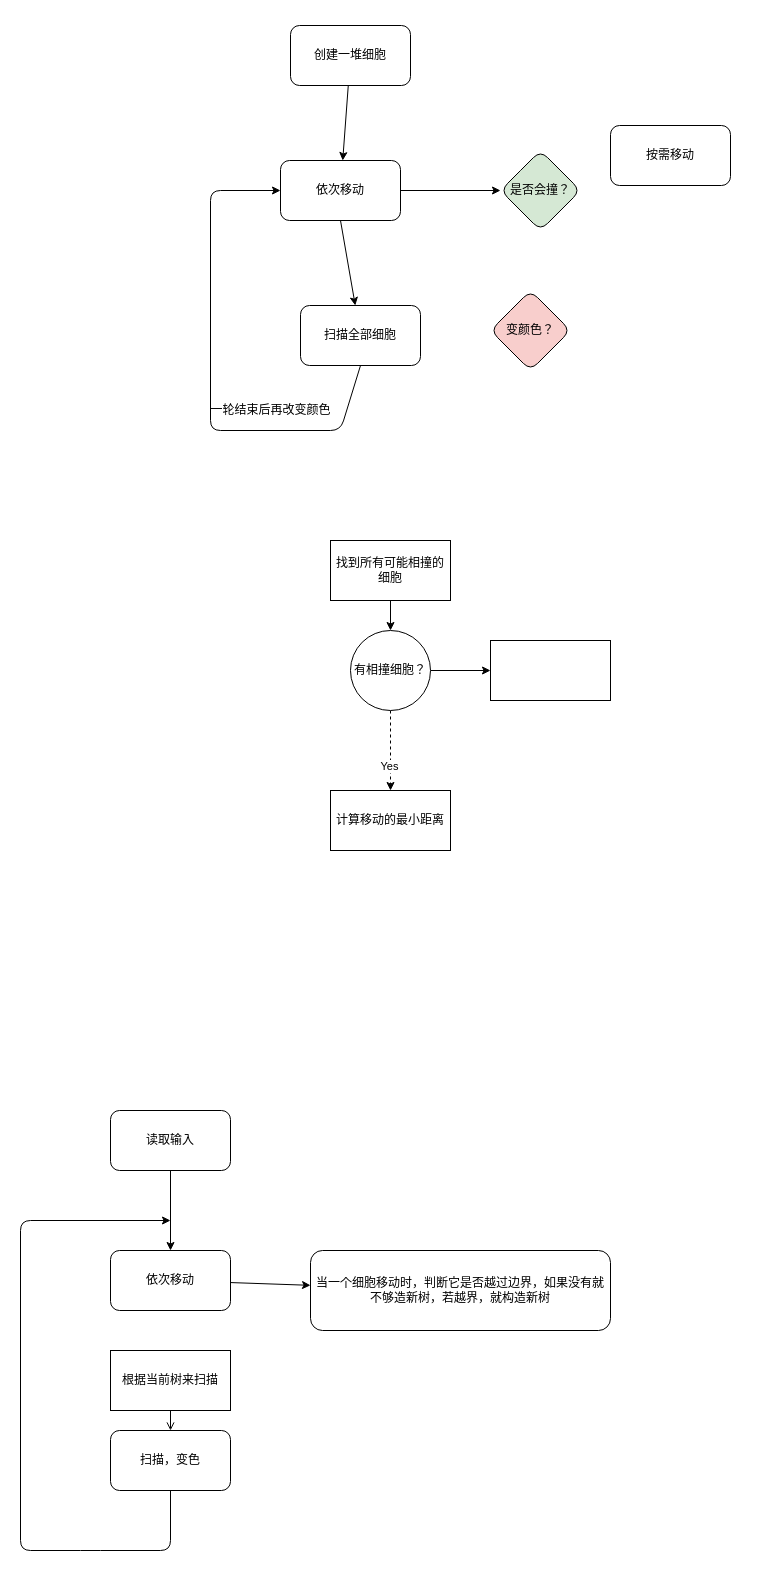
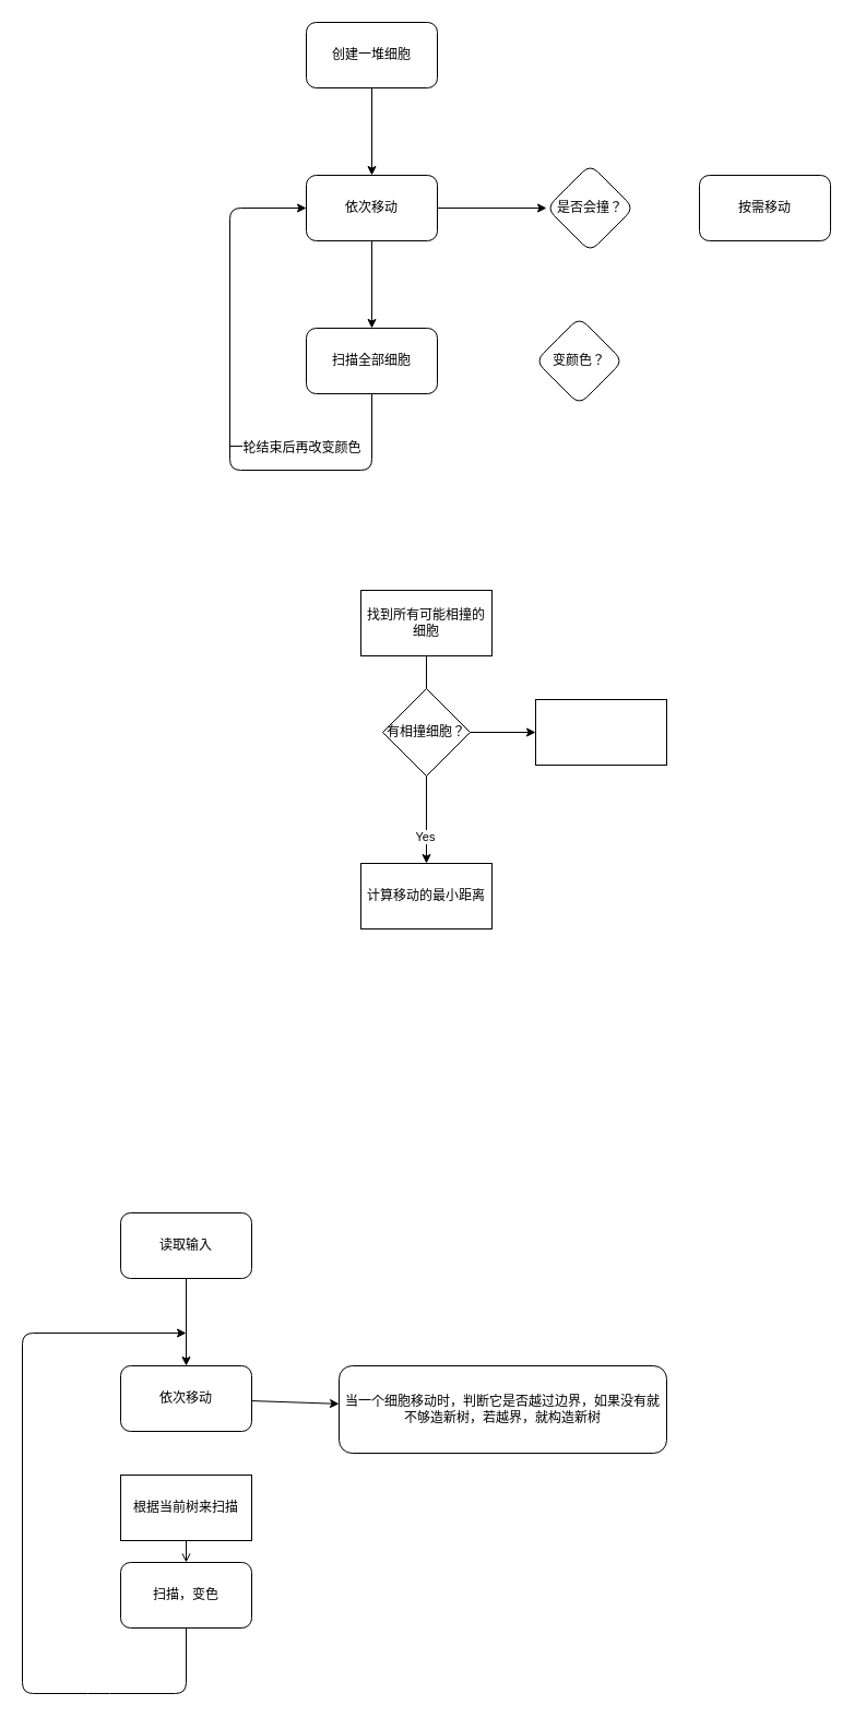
- <mxCell id="3" value="创建一堆细胞" style="rounded=1;whiteSpace=wrap;html=1;" parent="1" vertex="1"><mxGeometry x="290" y="25" width="120" height="60" as="geometry" /></mxCell>
+ <mxCell id="3" value="创建一堆细胞" style="rounded=1;whiteSpace=wrap;html=1;" parent="1" vertex="1"><mxGeometry x="280" y="20" width="120" height="60" as="geometry" /></mxCell>
- <mxCell id="10" value="按需移动" style="whiteSpace=wrap;html=1;rounded=1;" parent="1" vertex="1"><mxGeometry x="610" y="125" width="120" height="60" as="geometry" /></mxCell>
+ <mxCell id="10" value="按需移动" style="whiteSpace=wrap;html=1;rounded=1;" parent="1" vertex="1"><mxGeometry x="640" y="160" width="120" height="60" as="geometry" /></mxCell>
- <mxCell id="9" value="是否会撞？" style="rhombus;whiteSpace=wrap;html=1;rounded=1;fillColor=#d5e8d4;" parent="1" vertex="1"><mxGeometry x="500" y="150" width="80" height="80" as="geometry" /></mxCell>
+ <mxCell id="9" value="是否会撞？" style="rhombus;whiteSpace=wrap;html=1;rounded=1;" parent="1" vertex="1"><mxGeometry x="500" y="150" width="80" height="80" as="geometry" /></mxCell>
- <mxCell id="8" value="变颜色？" style="rhombus;whiteSpace=wrap;html=1;rounded=1;fillColor=#f8cecc;" parent="1" vertex="1"><mxGeometry x="490" y="290" width="80" height="80" as="geometry" /></mxCell>
+ <mxCell id="8" value="变颜色？" style="rhombus;whiteSpace=wrap;html=1;rounded=1;" parent="1" vertex="1"><mxGeometry x="490" y="290" width="80" height="80" as="geometry" /></mxCell>
- <mxCell id="7" value="扫描全部细胞" style="whiteSpace=wrap;html=1;rounded=1;" parent="1" vertex="1"><mxGeometry x="300" y="305" width="120" height="60" as="geometry" /></mxCell>
+ <mxCell id="7" value="扫描全部细胞" style="whiteSpace=wrap;html=1;rounded=1;" parent="1" vertex="1"><mxGeometry x="280" y="300" width="120" height="60" as="geometry" /></mxCell>
- <mxCell id="13" value="" style="edgeStyle=none;html=1;" parent="1" source="14" target="19" edge="1"><mxGeometry relative="1" as="geometry" /></mxCell>
+ <mxCell id="13" value="" style="edgeStyle=none;html=1;endArrow=none;" parent="1" source="14" target="19" edge="1"><mxGeometry relative="1" as="geometry" /></mxCell>
- <mxCell id="19" value="有相撞细胞？" style="ellipse;whiteSpace=wrap;html=1;" parent="1" vertex="1"><mxGeometry x="350" y="630" width="80" height="80" as="geometry" /></mxCell>
+ <mxCell id="19" value="有相撞细胞？" style="rhombus;whiteSpace=wrap;html=1;" parent="1" vertex="1"><mxGeometry x="350" y="630" width="80" height="80" as="geometry" /></mxCell>
- <mxCell id="16" value="" style="edgeStyle=none;html=1;dashed=1;" parent="1" source="19" target="15" edge="1"><mxGeometry relative="1" as="geometry" /></mxCell>
+ <mxCell id="16" value="" style="edgeStyle=none;html=1;" parent="1" source="19" target="15" edge="1"><mxGeometry relative="1" as="geometry" /></mxCell>
